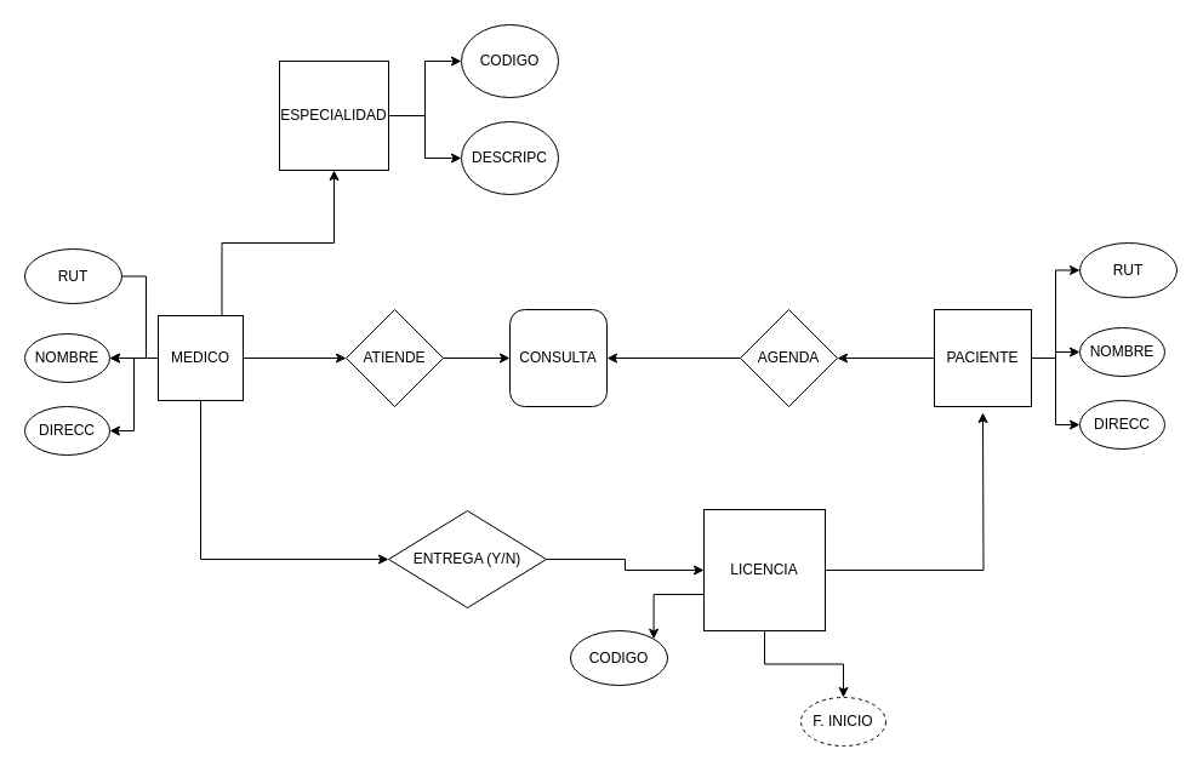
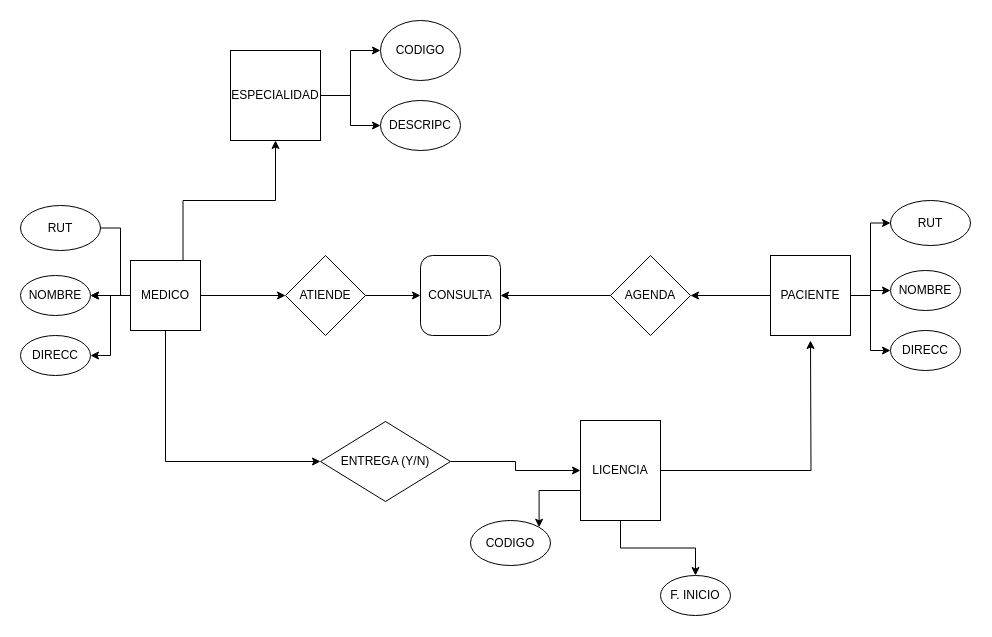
- <mxCell id="29" value="DESCRIPC" style="ellipse;whiteSpace=wrap;html=1;" vertex="1" parent="1"><mxGeometry x="380" y="100" width="80" height="60" as="geometry" /></mxCell>
+ <mxCell id="29" value="DESCRIPC" style="ellipse;whiteSpace=wrap;html=1;" vertex="1" parent="1"><mxGeometry x="380" y="100" width="80" height="50" as="geometry" /></mxCell>
- <mxCell id="24" value="LICENCIA" style="whiteSpace=wrap;html=1;aspect=fixed;" vertex="1" parent="1"><mxGeometry x="580" y="420" width="100" height="100" as="geometry" /></mxCell>
+ <mxCell id="24" value="LICENCIA" style="whiteSpace=wrap;html=1;aspect=fixed;" vertex="1" parent="1"><mxGeometry x="580" y="420" width="80" height="100" as="geometry" /></mxCell>
- <mxCell id="37" value="F. INICIO" style="ellipse;whiteSpace=wrap;html=1;dashed=1;" vertex="1" parent="1"><mxGeometry x="660" y="575" width="70" height="40" as="geometry" /></mxCell>
+ <mxCell id="37" value="F. INICIO" style="ellipse;whiteSpace=wrap;html=1;" vertex="1" parent="1"><mxGeometry x="660" y="575" width="70" height="40" as="geometry" /></mxCell>
